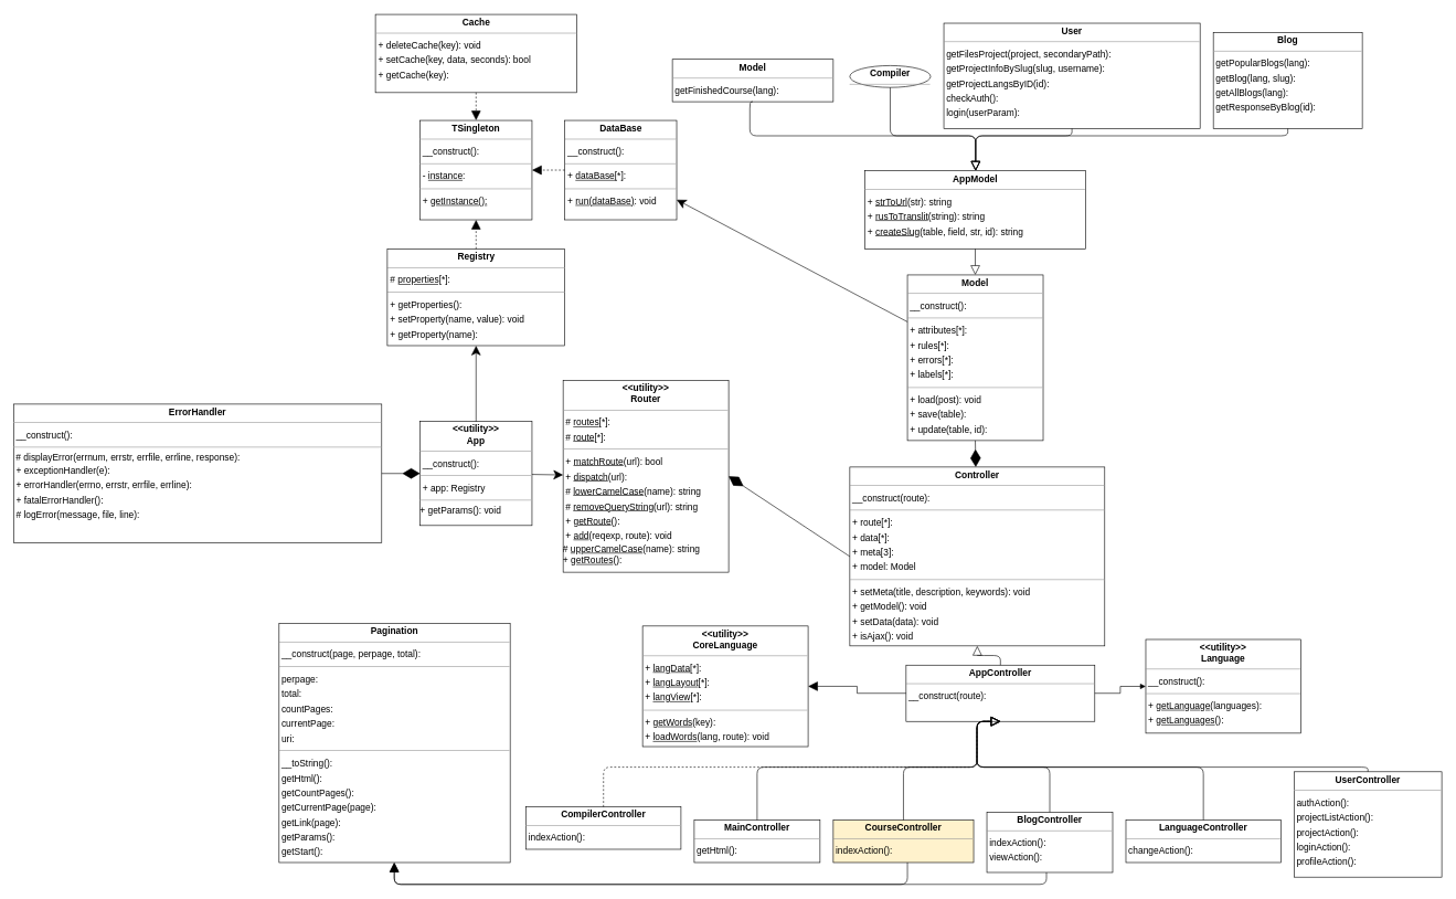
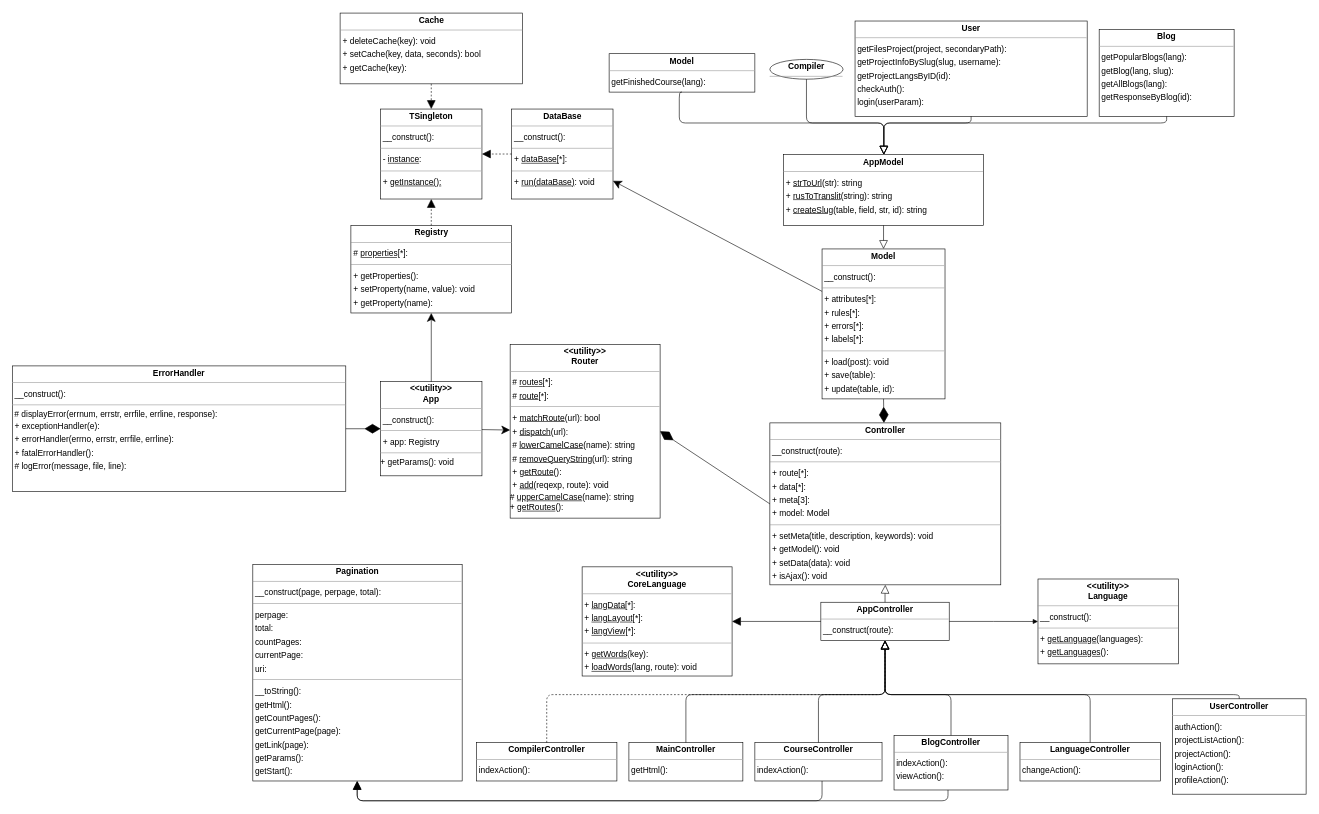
- <mxCell id="3" value="&lt;p style=&quot;margin:0px;margin-top:4px;text-align:center;&quot;&gt;&lt;b&gt;AppController&lt;/b&gt;&lt;/p&gt;&lt;hr size=&quot;1&quot;/&gt;&lt;p style=&quot;margin:0 0 0 4px;line-height:1.6;&quot;&gt; __construct(route): &lt;/p&gt;" style="verticalAlign=top;align=left;overflow=fill;fontSize=14;fontFamily=Helvetica;html=1;rounded=0;shadow=0;comic=0;labelBackgroundColor=none;strokeWidth=1;" parent="1" vertex="1"><mxGeometry x="1368" y="1003" width="285" height="85" as="geometry" /></mxCell>
+ <mxCell id="3" value="&lt;p style=&quot;margin:0px;margin-top:4px;text-align:center;&quot;&gt;&lt;b&gt;AppController&lt;/b&gt;&lt;/p&gt;&lt;hr size=&quot;1&quot;/&gt;&lt;p style=&quot;margin:0 0 0 4px;line-height:1.6;&quot;&gt; __construct(route): &lt;/p&gt;" style="verticalAlign=top;align=left;overflow=fill;fontSize=14;fontFamily=Helvetica;html=1;rounded=0;shadow=0;comic=0;labelBackgroundColor=none;strokeWidth=1;" parent="1" vertex="1"><mxGeometry x="1368" y="1003" width="214" height="64" as="geometry" /></mxCell>
- <mxCell id="9" value="&lt;p style=&quot;margin:0px;margin-top:4px;text-align:center;&quot;&gt;&lt;b&gt;CompilerController&lt;/b&gt;&lt;/p&gt;&lt;hr size=&quot;1&quot;/&gt;&lt;p style=&quot;margin:0 0 0 4px;line-height:1.6;&quot;&gt; indexAction(): &lt;/p&gt;" style="verticalAlign=top;align=left;overflow=fill;fontSize=14;fontFamily=Helvetica;html=1;rounded=0;shadow=0;comic=0;labelBackgroundColor=none;strokeWidth=1;" parent="1" vertex="1"><mxGeometry x="794" y="1217" width="234" height="64" as="geometry" /></mxCell>
+ <mxCell id="9" value="&lt;p style=&quot;margin:0px;margin-top:4px;text-align:center;&quot;&gt;&lt;b&gt;CompilerController&lt;/b&gt;&lt;/p&gt;&lt;hr size=&quot;1&quot;/&gt;&lt;p style=&quot;margin:0 0 0 4px;line-height:1.6;&quot;&gt; indexAction(): &lt;/p&gt;" style="verticalAlign=top;align=left;overflow=fill;fontSize=14;fontFamily=Helvetica;html=1;rounded=0;shadow=0;comic=0;labelBackgroundColor=none;strokeWidth=1;" parent="1" vertex="1"><mxGeometry x="794" y="1237" width="234" height="64" as="geometry" /></mxCell>
- <mxCell id="12" value="&lt;p style=&quot;margin:0px;margin-top:4px;text-align:center;&quot;&gt;&lt;b&gt;CourseController&lt;/b&gt;&lt;/p&gt;&lt;hr size=&quot;1&quot;/&gt;&lt;p style=&quot;margin:0 0 0 4px;line-height:1.6;&quot;&gt; indexAction(): &lt;/p&gt;" style="verticalAlign=top;align=left;overflow=fill;fontSize=14;fontFamily=Helvetica;html=1;rounded=0;shadow=0;comic=0;labelBackgroundColor=none;strokeWidth=1;fillColor=#fff2cc;" parent="1" vertex="1"><mxGeometry x="1258" y="1237" width="212" height="64" as="geometry" /></mxCell>
+ <mxCell id="12" value="&lt;p style=&quot;margin:0px;margin-top:4px;text-align:center;&quot;&gt;&lt;b&gt;CourseController&lt;/b&gt;&lt;/p&gt;&lt;hr size=&quot;1&quot;/&gt;&lt;p style=&quot;margin:0 0 0 4px;line-height:1.6;&quot;&gt; indexAction(): &lt;/p&gt;" style="verticalAlign=top;align=left;overflow=fill;fontSize=14;fontFamily=Helvetica;html=1;rounded=0;shadow=0;comic=0;labelBackgroundColor=none;strokeWidth=1;" parent="1" vertex="1"><mxGeometry x="1258" y="1237" width="212" height="64" as="geometry" /></mxCell>
